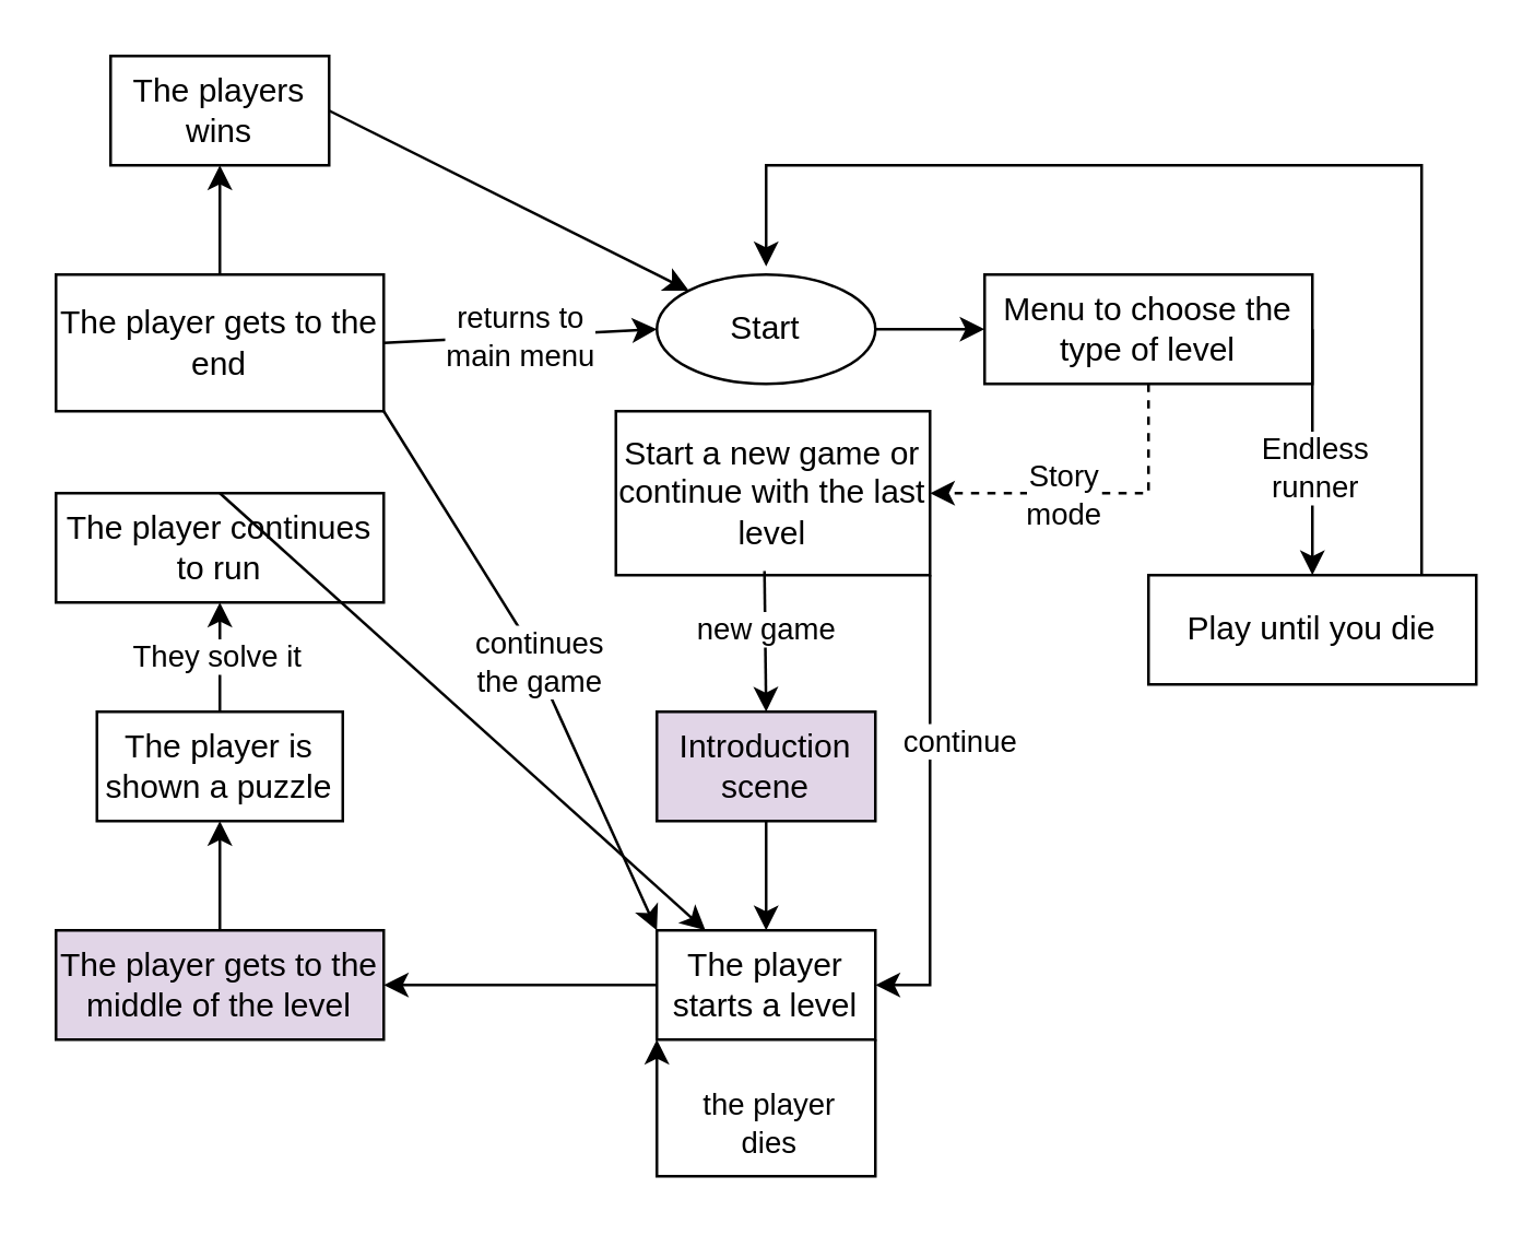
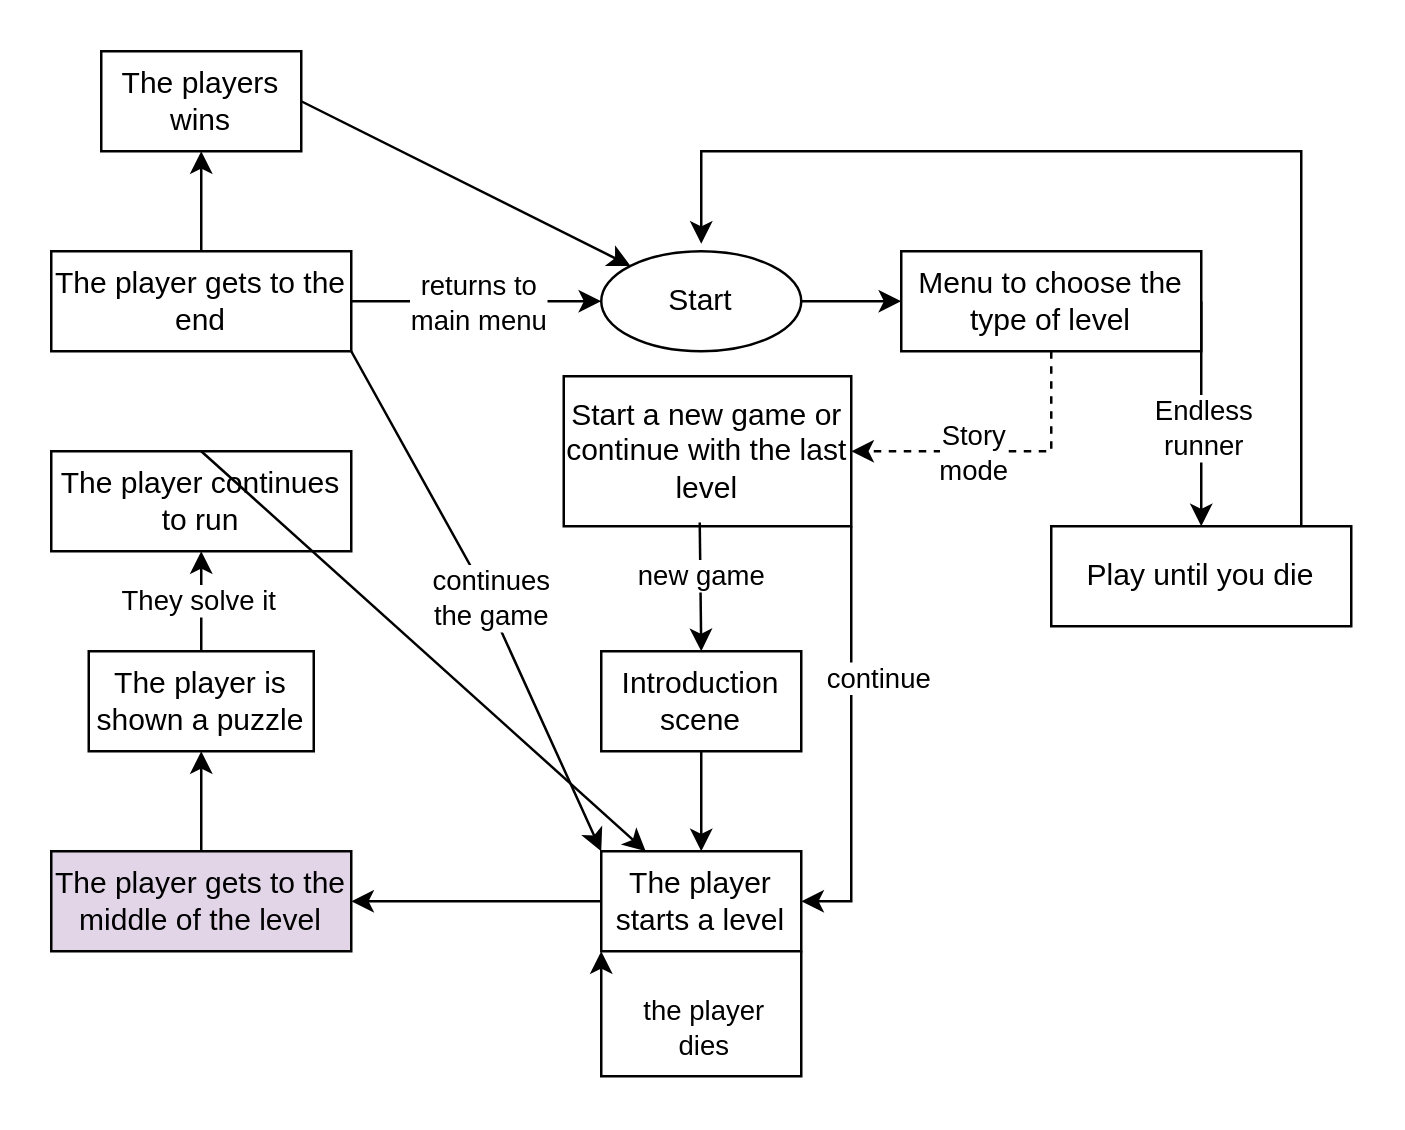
- <mxCell id="27" value="The player gets to the end" style="rounded=0;whiteSpace=wrap;html=1;" vertex="1" parent="1"><mxGeometry x="20" y="100" width="120" height="50" as="geometry" /></mxCell>
+ <mxCell id="27" value="The player gets to the end" style="rounded=0;whiteSpace=wrap;html=1;" vertex="1" parent="1"><mxGeometry x="20" y="100" width="120" height="40" as="geometry" /></mxCell>
- <mxCell id="14" value="Introduction &lt;br&gt;scene" style="rounded=0;whiteSpace=wrap;html=1;fillColor=#e1d5e7;" vertex="1" parent="1"><mxGeometry x="240" y="260" width="80" height="40" as="geometry" /></mxCell>
+ <mxCell id="14" value="Introduction &lt;br&gt;scene" style="rounded=0;whiteSpace=wrap;html=1;" vertex="1" parent="1"><mxGeometry x="240" y="260" width="80" height="40" as="geometry" /></mxCell>
